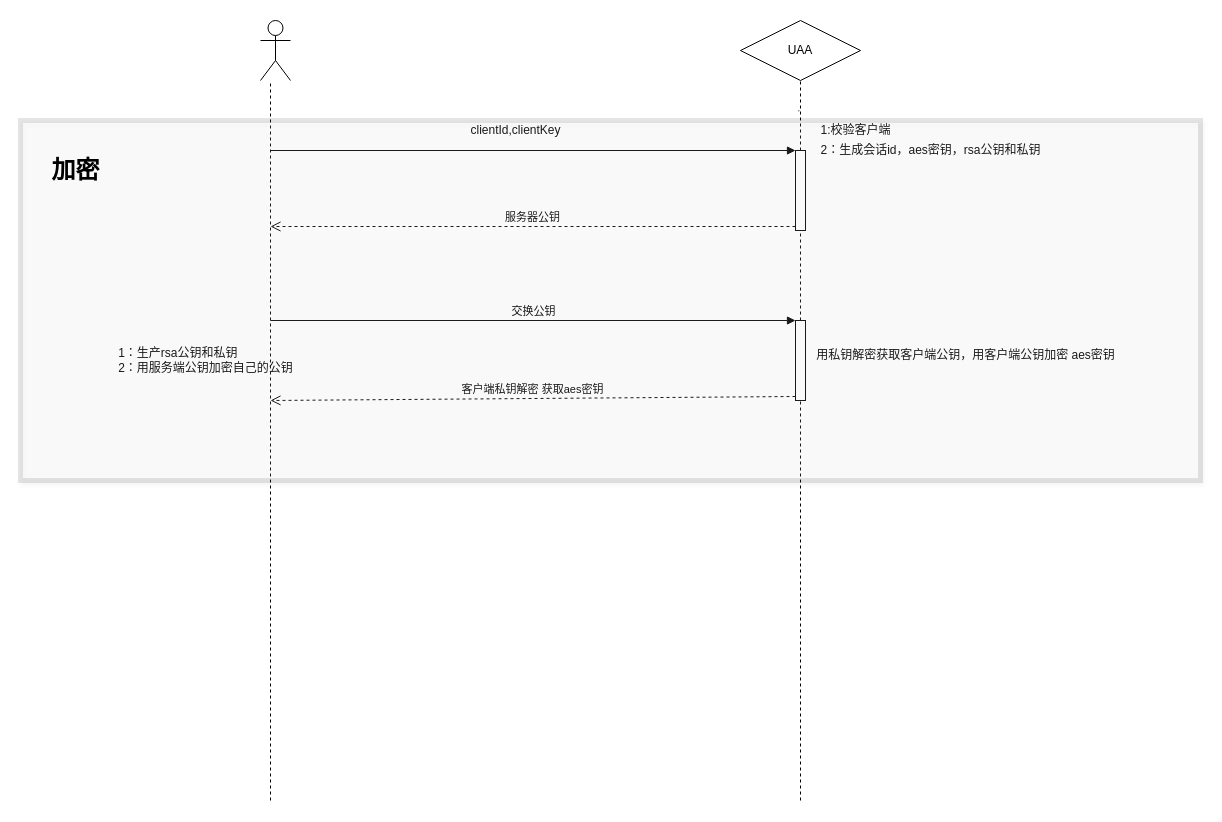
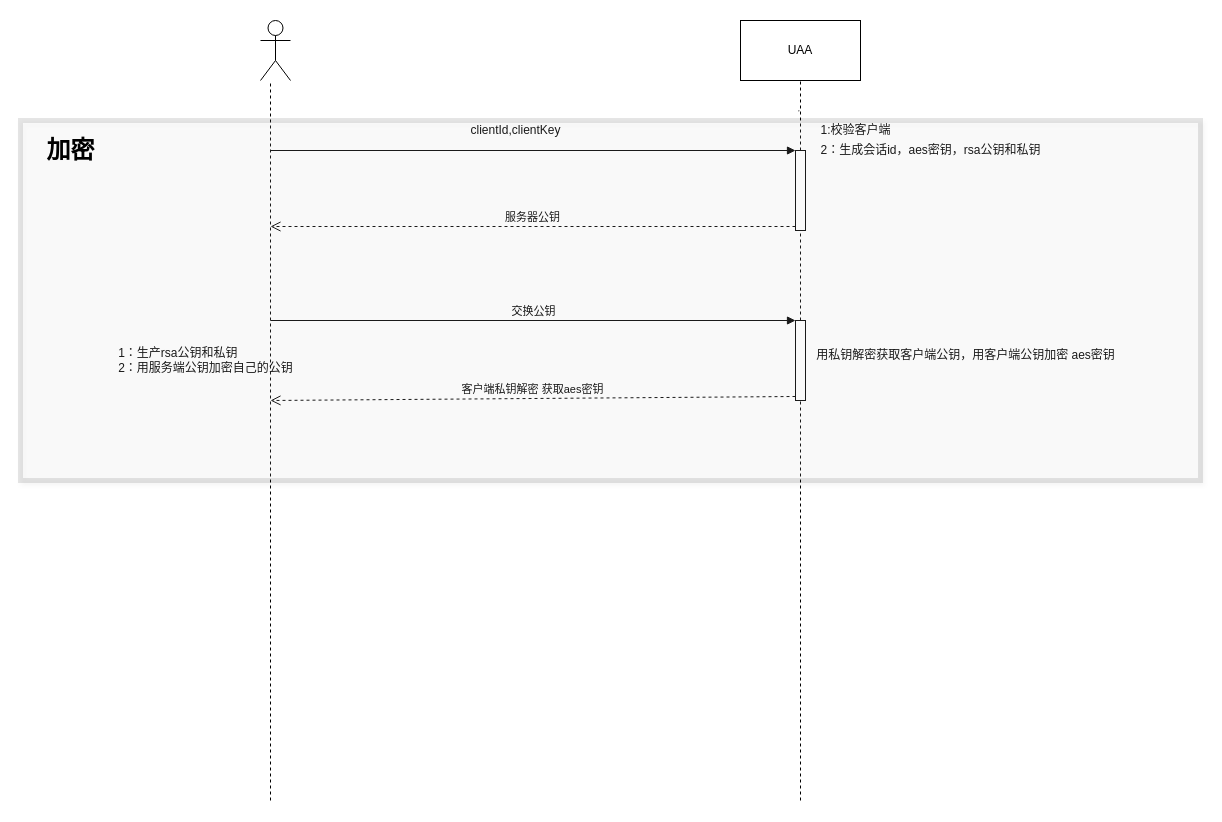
- <mxCell id="2" value="UAA" style="rhombus;whiteSpace=wrap;html=1;" vertex="1" parent="1"><mxGeometry x="740" y="20" width="120" height="60" as="geometry" /></mxCell>
+ <mxCell id="2" value="UAA" style="rounded=0;whiteSpace=wrap;html=1;" vertex="1" parent="1"><mxGeometry x="740" y="20" width="120" height="60" as="geometry" /></mxCell>
- <mxCell id="20" value="加密" style="text;strokeColor=none;fillColor=none;html=1;fontSize=24;fontStyle=1;verticalAlign=middle;align=center;rounded=0;shadow=1;opacity=10;" vertex="1" parent="1"><mxGeometry x="25" y="150" width="100" height="40" as="geometry" /></mxCell>
+ <mxCell id="20" value="加密" style="text;strokeColor=none;fillColor=none;html=1;fontSize=24;fontStyle=1;verticalAlign=middle;align=center;rounded=0;shadow=1;opacity=10;" vertex="1" parent="1"><mxGeometry x="20" y="130" width="100" height="40" as="geometry" /></mxCell>
